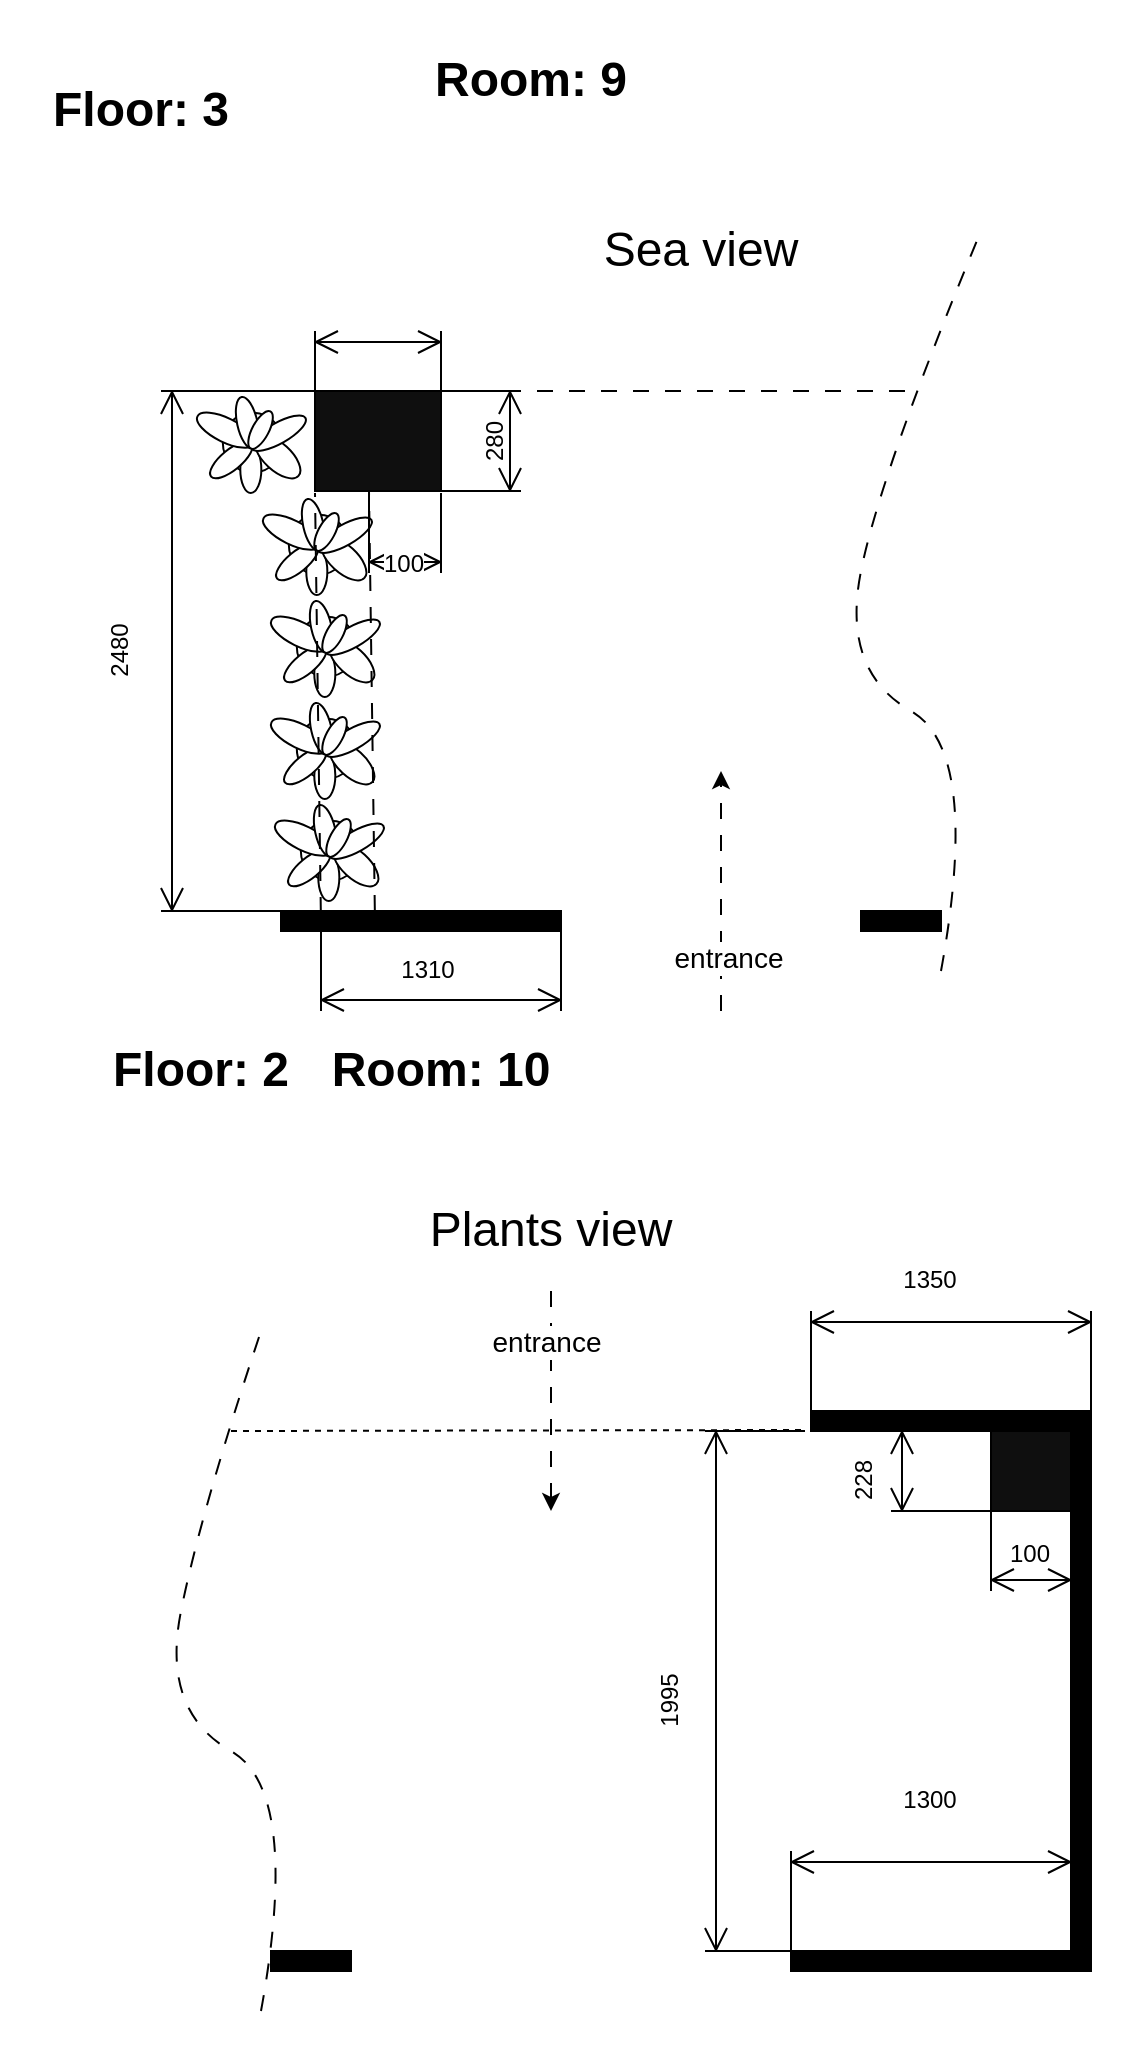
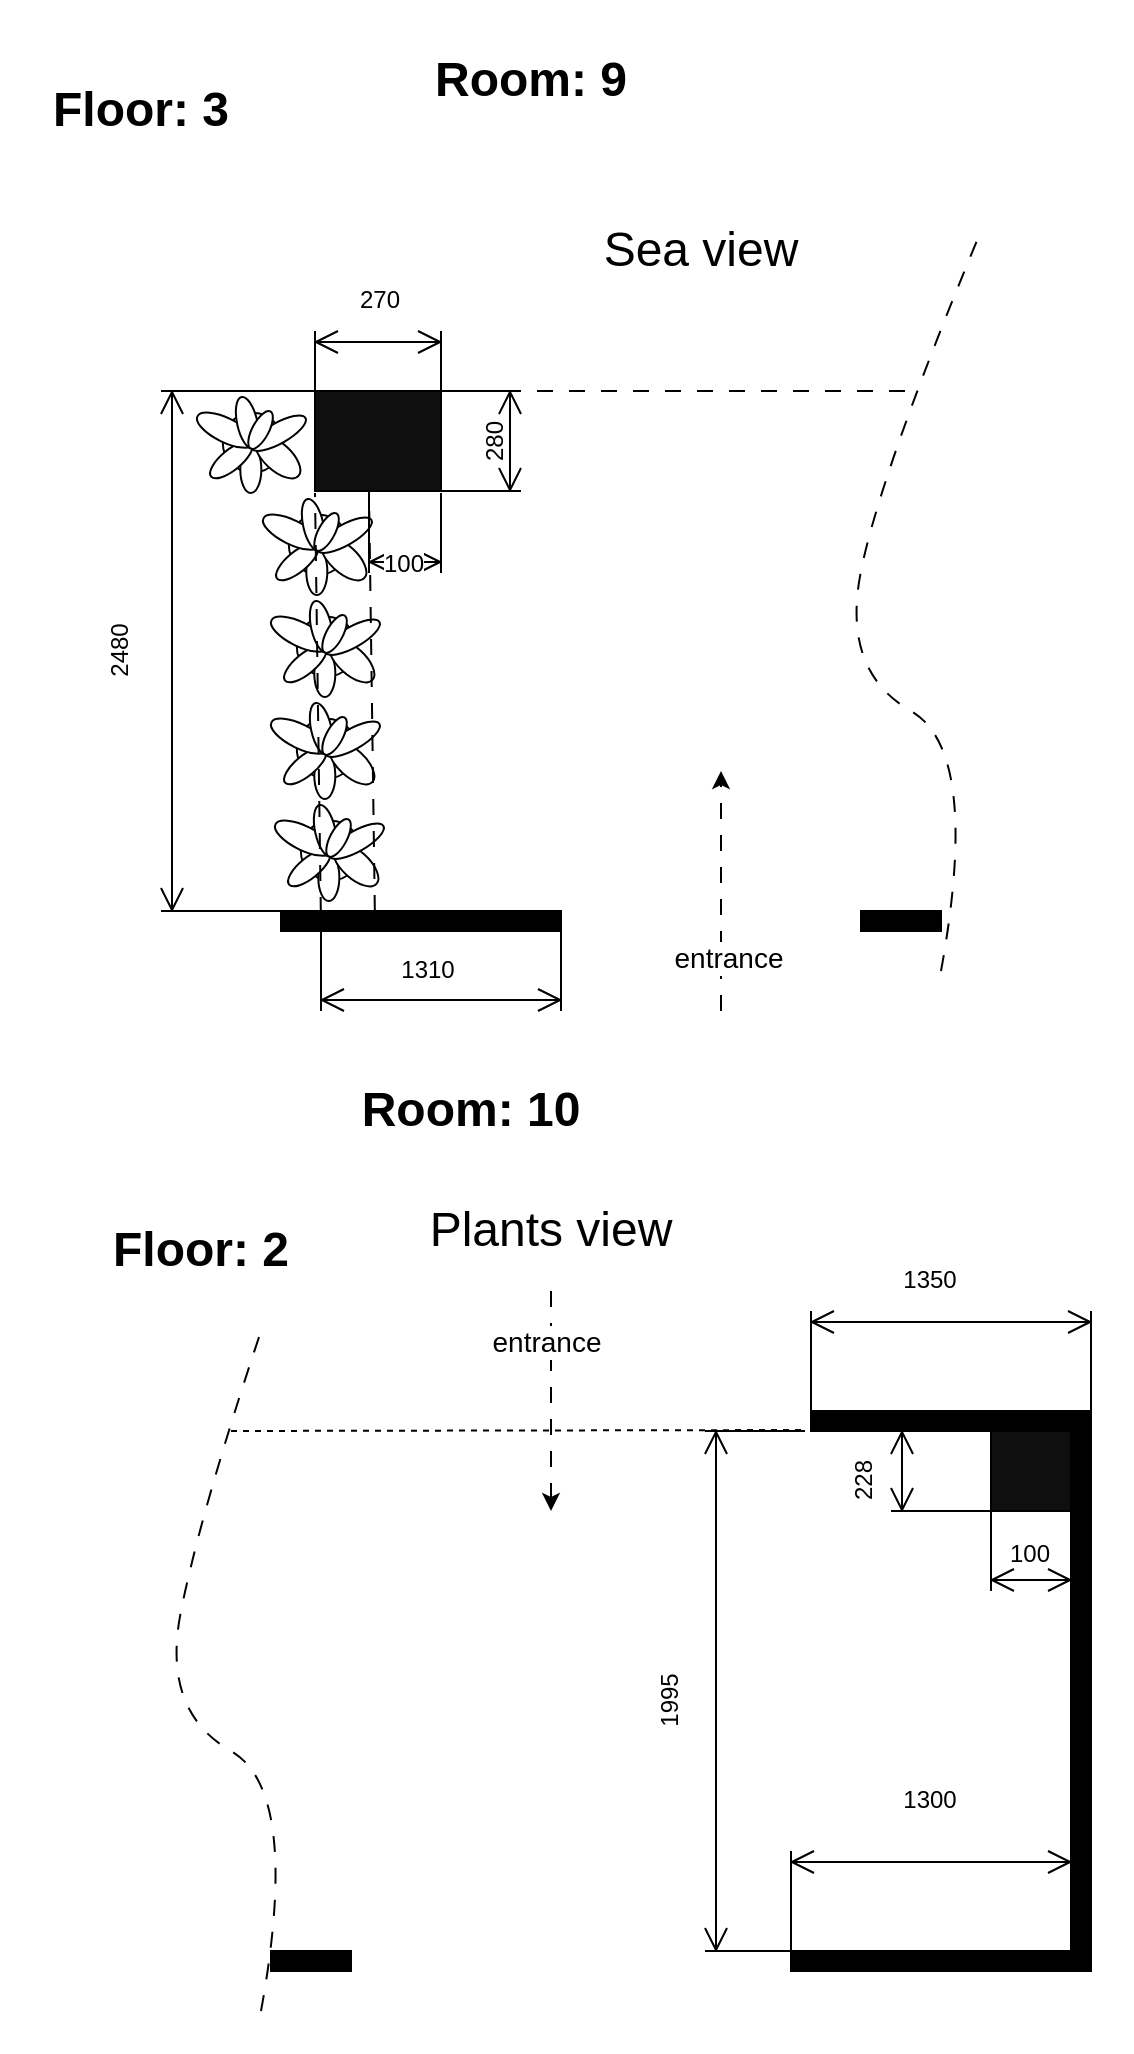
+ <mxCell id="37" value="270" style="text;html=1;strokeColor=none;fillColor=none;align=center;verticalAlign=middle;whiteSpace=wrap;rounded=0;" vertex="1" parent="1"><mxGeometry x="160" y="135" width="60" height="30" as="geometry" /></mxCell>
- <mxCell id="11" value="Floor: 2" style="text;strokeColor=none;fillColor=none;html=1;fontSize=24;fontStyle=1;verticalAlign=middle;align=center;" parent="1" vertex="1"><mxGeometry x="50" y="515" width="100" height="40" as="geometry" /></mxCell>
+ <mxCell id="11" value="Floor: 2" style="text;strokeColor=none;fillColor=none;html=1;fontSize=24;fontStyle=1;verticalAlign=middle;align=center;" parent="1" vertex="1"><mxGeometry x="50" y="605" width="100" height="40" as="geometry" /></mxCell>
- <mxCell id="12" value="Room: 10" style="text;strokeColor=none;fillColor=none;html=1;fontSize=24;fontStyle=1;verticalAlign=middle;align=center;" parent="1" vertex="1"><mxGeometry x="170" y="515" width="100" height="40" as="geometry" /></mxCell>
+ <mxCell id="12" value="Room: 10" style="text;strokeColor=none;fillColor=none;html=1;fontSize=24;fontStyle=1;verticalAlign=middle;align=center;" parent="1" vertex="1"><mxGeometry x="185" y="535" width="100" height="40" as="geometry" /></mxCell>
